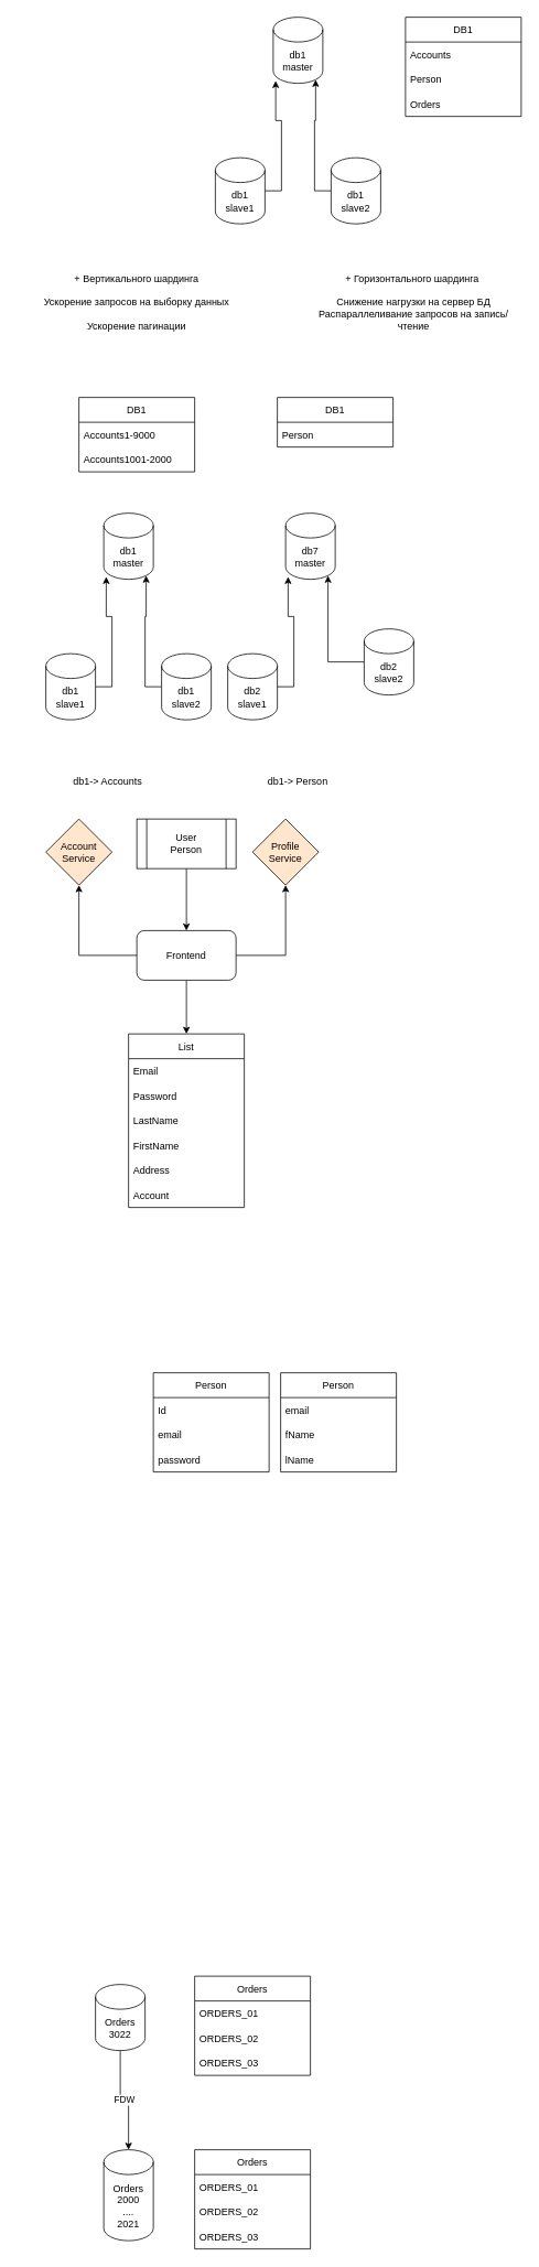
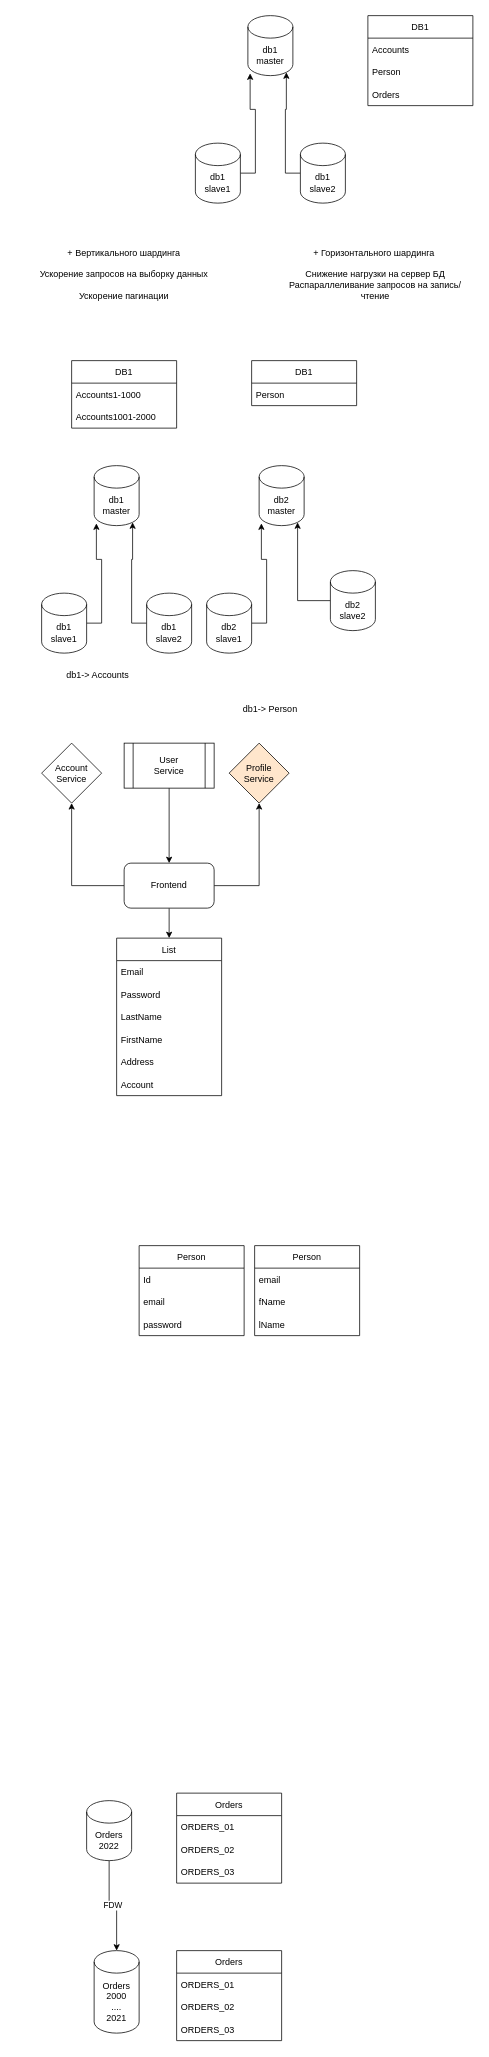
- <mxCell id="22" value="Accounts1-9000" style="text;strokeColor=none;fillColor=none;align=left;verticalAlign=middle;spacingLeft=4;spacingRight=4;overflow=hidden;points=[[0,0.5],[1,0.5]];portConstraint=eastwest;rotatable=0;" vertex="1" parent="21"><mxGeometry y="30" width="140" height="30" as="geometry" /></mxCell>
+ <mxCell id="22" value="Accounts1-1000" style="text;strokeColor=none;fillColor=none;align=left;verticalAlign=middle;spacingLeft=4;spacingRight=4;overflow=hidden;points=[[0,0.5],[1,0.5]];portConstraint=eastwest;rotatable=0;" vertex="1" parent="21"><mxGeometry y="30" width="140" height="30" as="geometry" /></mxCell>
- <mxCell id="16" value="db7&lt;br&gt;master" style="shape=cylinder3;whiteSpace=wrap;html=1;boundedLbl=1;backgroundOutline=1;size=15;" vertex="1" parent="1"><mxGeometry x="345" y="620" width="60" height="80" as="geometry" /></mxCell>
+ <mxCell id="16" value="db2&lt;br&gt;master" style="shape=cylinder3;whiteSpace=wrap;html=1;boundedLbl=1;backgroundOutline=1;size=15;" vertex="1" parent="1"><mxGeometry x="345" y="620" width="60" height="80" as="geometry" /></mxCell>
- <mxCell id="26" value="db1-&amp;gt; Accounts" style="text;html=1;strokeColor=none;fillColor=none;align=center;verticalAlign=middle;whiteSpace=wrap;rounded=0;" vertex="1" parent="1"><mxGeometry x="45" y="930" width="170" height="30" as="geometry" /></mxCell>
+ <mxCell id="26" value="db1-&amp;gt; Accounts" style="text;html=1;strokeColor=none;fillColor=none;align=center;verticalAlign=middle;whiteSpace=wrap;rounded=0;" vertex="1" parent="1"><mxGeometry x="45" y="885" width="170" height="30" as="geometry" /></mxCell>
- <mxCell id="42" value="User&lt;br&gt;Person" style="shape=process;whiteSpace=wrap;html=1;backgroundOutline=1;" vertex="1" parent="1"><mxGeometry x="165" y="990" width="120" height="60" as="geometry" /></mxCell>
+ <mxCell id="42" value="User&lt;br&gt;Service" style="shape=process;whiteSpace=wrap;html=1;backgroundOutline=1;" vertex="1" parent="1"><mxGeometry x="165" y="990" width="120" height="60" as="geometry" /></mxCell>
- <mxCell id="28" value="Account&lt;br&gt;Service" style="rhombus;whiteSpace=wrap;html=1;fillColor=#ffe6cc;" vertex="1" parent="1"><mxGeometry x="55" y="990" width="80" height="80" as="geometry" /></mxCell>
+ <mxCell id="28" value="Account&lt;br&gt;Service" style="rhombus;whiteSpace=wrap;html=1;" vertex="1" parent="1"><mxGeometry x="55" y="990" width="80" height="80" as="geometry" /></mxCell>
- <mxCell id="33" value="Frontend" style="rounded=1;whiteSpace=wrap;html=1;" vertex="1" parent="1"><mxGeometry x="165" y="1125" width="120" height="60" as="geometry" /></mxCell>
+ <mxCell id="33" value="Frontend" style="rounded=1;whiteSpace=wrap;html=1;" vertex="1" parent="1"><mxGeometry x="165" y="1150" width="120" height="60" as="geometry" /></mxCell>
- <mxCell id="54" value="Orders 3022" style="shape=cylinder3;whiteSpace=wrap;html=1;boundedLbl=1;backgroundOutline=1;size=15;" vertex="1" parent="1"><mxGeometry x="115" y="2400" width="60" height="80" as="geometry" /></mxCell>
+ <mxCell id="54" value="Orders 2022" style="shape=cylinder3;whiteSpace=wrap;html=1;boundedLbl=1;backgroundOutline=1;size=15;" vertex="1" parent="1"><mxGeometry x="115" y="2400" width="60" height="80" as="geometry" /></mxCell>
